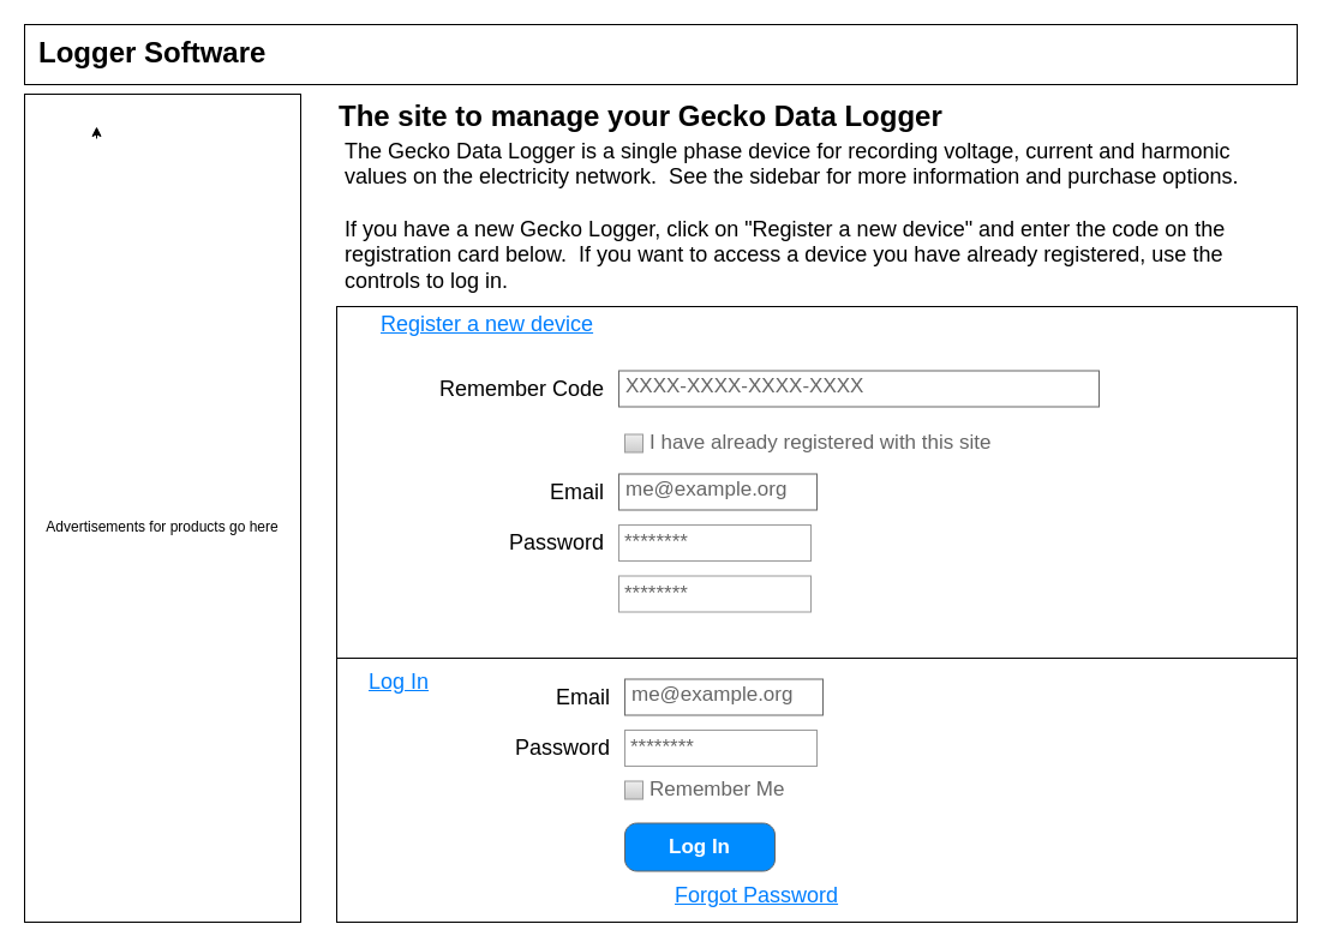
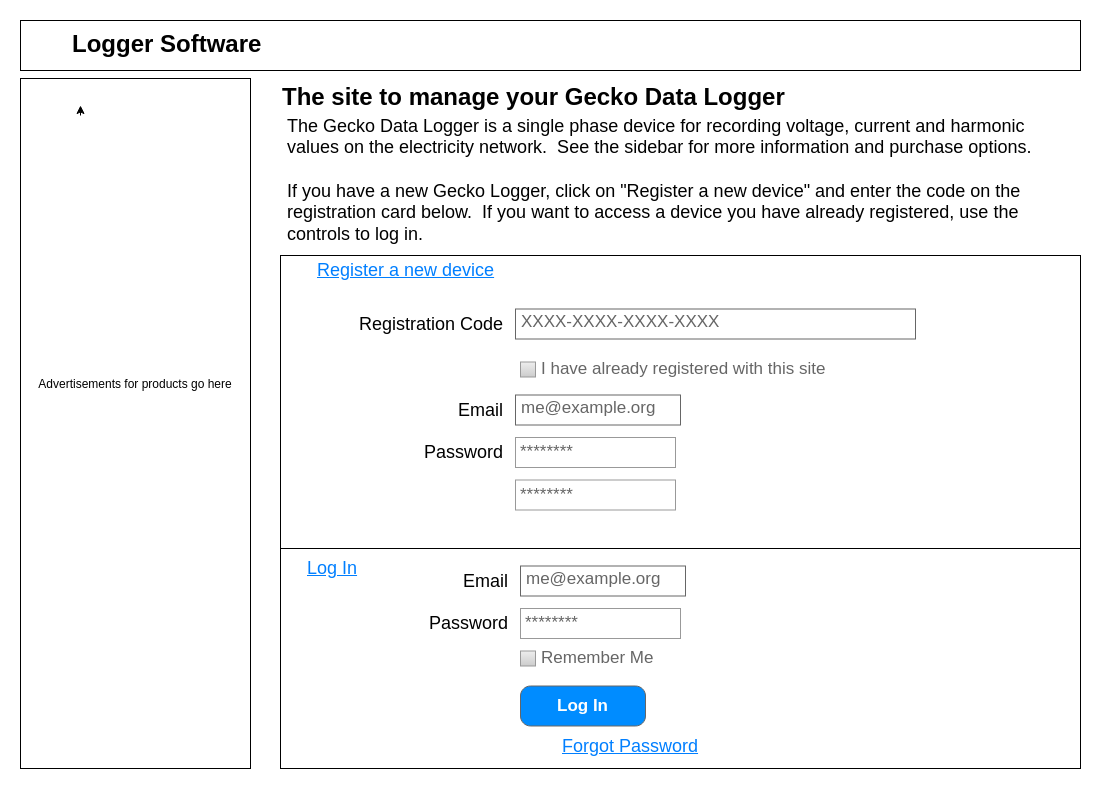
- <mxCell id="21" value="Logger Software" style="text;strokeColor=none;fillColor=none;html=1;fontSize=24;fontStyle=1;verticalAlign=middle;align=left;" vertex="1" parent="1"><mxGeometry x="30" y="24" width="430" height="40" as="geometry" /></mxCell>
+ <mxCell id="21" value="Logger Software" style="text;strokeColor=none;fillColor=none;html=1;fontSize=24;fontStyle=1;verticalAlign=middle;align=left;" vertex="1" parent="1"><mxGeometry x="70" y="24" width="430" height="40" as="geometry" /></mxCell>
- <mxCell id="13" value="Remember Code" style="text;html=1;strokeColor=none;fillColor=none;align=right;verticalAlign=middle;whiteSpace=wrap;rounded=0;fontSize=18;fontColor=#000000;" vertex="1" parent="1"><mxGeometry x="345" y="313.5" width="160" height="20" as="geometry" /></mxCell>
+ <mxCell id="13" value="Registration Code" style="text;html=1;strokeColor=none;fillColor=none;align=right;verticalAlign=middle;whiteSpace=wrap;rounded=0;fontSize=18;fontColor=#000000;" vertex="1" parent="1"><mxGeometry x="345" y="313.5" width="160" height="20" as="geometry" /></mxCell>
- <mxCell id="8" value="Advertisements for products go here" style="text;html=1;strokeColor=none;fillColor=none;align=center;verticalAlign=middle;whiteSpace=wrap;rounded=0;" vertex="1" parent="1"><mxGeometry x="30" y="429" width="210" height="20" as="geometry" /></mxCell>
+ <mxCell id="8" value="Advertisements for products go here" style="text;html=1;strokeColor=none;fillColor=none;align=center;verticalAlign=middle;whiteSpace=wrap;rounded=0;" vertex="1" parent="1"><mxGeometry x="30" y="374" width="210" height="20" as="geometry" /></mxCell>
